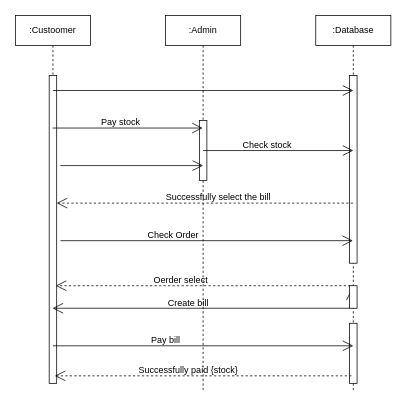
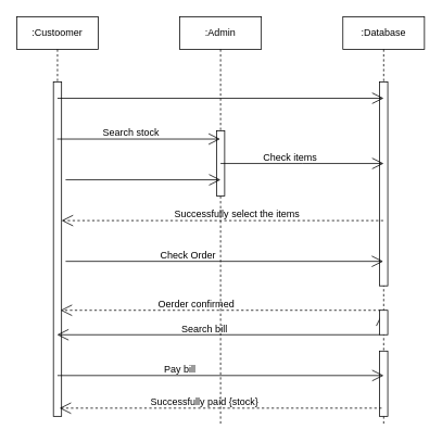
- <mxCell id="21" value="Pay stock" style="text;html=1;align=center;verticalAlign=middle;resizable=0;points=[];autosize=1;strokeColor=none;fillColor=none;" vertex="1" parent="1"><mxGeometry x="115" y="148" width="90" height="30" as="geometry" /></mxCell>
+ <mxCell id="21" value="Search stock" style="text;html=1;align=center;verticalAlign=middle;resizable=0;points=[];autosize=1;strokeColor=none;fillColor=none;" vertex="1" parent="1"><mxGeometry x="115" y="148" width="90" height="30" as="geometry" /></mxCell>
- <mxCell id="22" value="Check stock" style="text;html=1;align=center;verticalAlign=middle;resizable=0;points=[];autosize=1;strokeColor=none;fillColor=none;" vertex="1" parent="1"><mxGeometry x="310" y="178" width="90" height="30" as="geometry" /></mxCell>
+ <mxCell id="22" value="Check items" style="text;html=1;align=center;verticalAlign=middle;resizable=0;points=[];autosize=1;strokeColor=none;fillColor=none;" vertex="1" parent="1"><mxGeometry x="310" y="178" width="90" height="30" as="geometry" /></mxCell>
- <mxCell id="23" value="Successfully select the bill" style="text;html=1;align=center;verticalAlign=middle;resizable=0;points=[];autosize=1;strokeColor=none;fillColor=none;" vertex="1" parent="1"><mxGeometry x="200" y="248" width="180" height="30" as="geometry" /></mxCell>
+ <mxCell id="23" value="Successfully select the items" style="text;html=1;align=center;verticalAlign=middle;resizable=0;points=[];autosize=1;strokeColor=none;fillColor=none;" vertex="1" parent="1"><mxGeometry x="200" y="248" width="180" height="30" as="geometry" /></mxCell>
- <mxCell id="25" value="Oerder select" style="text;html=1;align=center;verticalAlign=middle;resizable=0;points=[];autosize=1;strokeColor=none;fillColor=none;" vertex="1" parent="1"><mxGeometry x="180" y="358" width="120" height="30" as="geometry" /></mxCell>
+ <mxCell id="25" value="Oerder confirmed" style="text;html=1;align=center;verticalAlign=middle;resizable=0;points=[];autosize=1;strokeColor=none;fillColor=none;" vertex="1" parent="1"><mxGeometry x="180" y="358" width="120" height="30" as="geometry" /></mxCell>
- <mxCell id="26" value="Create bill" style="text;html=1;align=center;verticalAlign=middle;resizable=0;points=[];autosize=1;strokeColor=none;fillColor=none;" vertex="1" parent="1"><mxGeometry x="210" y="388" width="80" height="30" as="geometry" /></mxCell>
+ <mxCell id="26" value="Search bill" style="text;html=1;align=center;verticalAlign=middle;resizable=0;points=[];autosize=1;strokeColor=none;fillColor=none;" vertex="1" parent="1"><mxGeometry x="210" y="388" width="80" height="30" as="geometry" /></mxCell>
